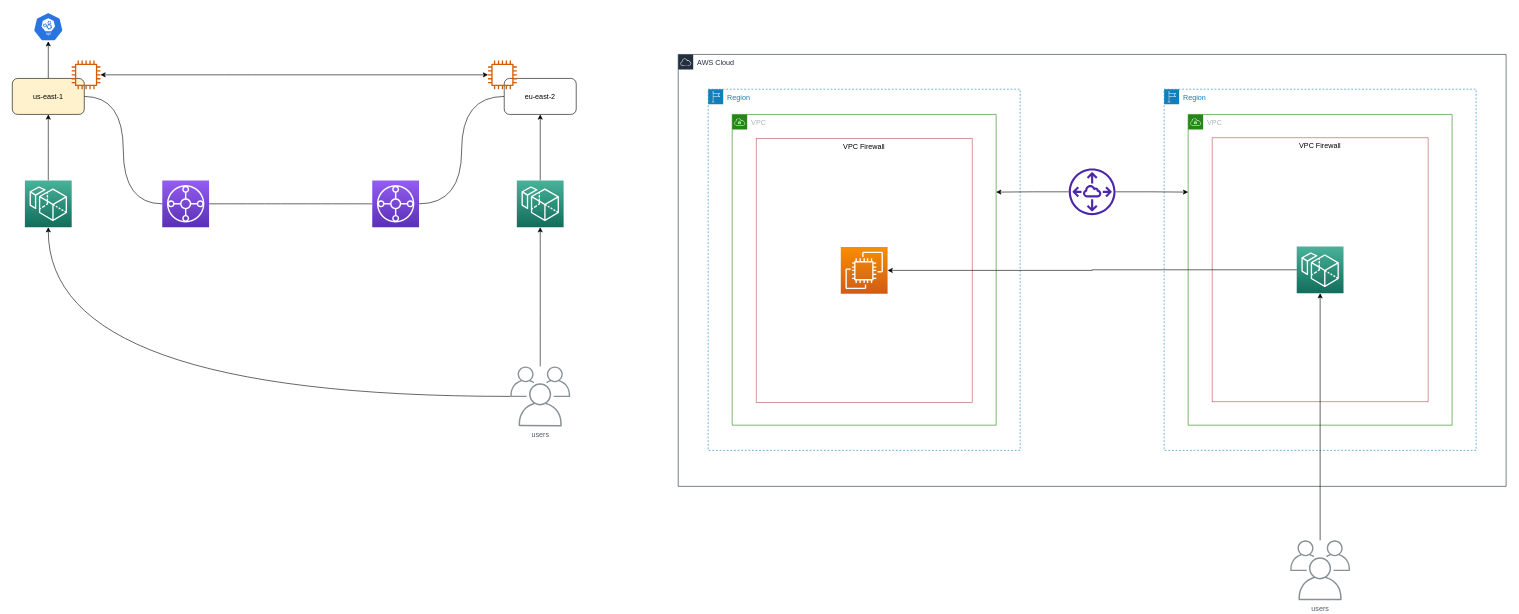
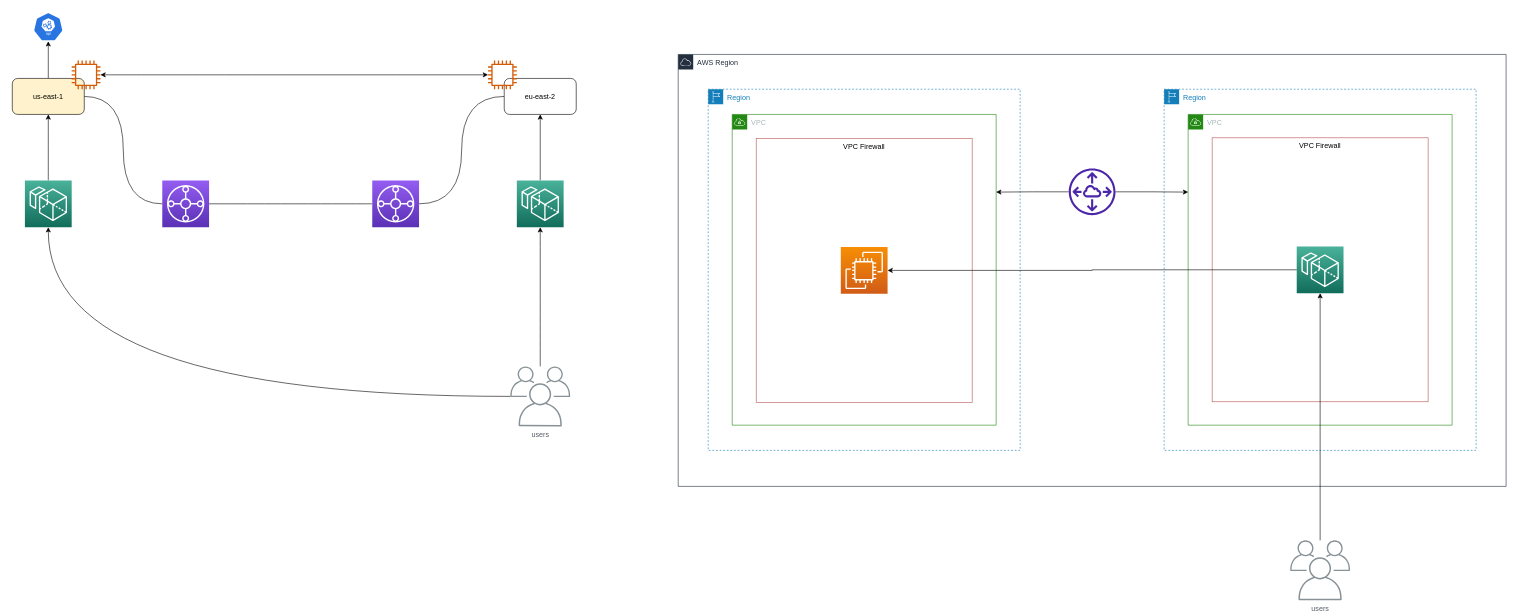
- <mxCell id="21" value="AWS Cloud" style="points=[[0,0],[0.25,0],[0.5,0],[0.75,0],[1,0],[1,0.25],[1,0.5],[1,0.75],[1,1],[0.75,1],[0.5,1],[0.25,1],[0,1],[0,0.75],[0,0.5],[0,0.25]];outlineConnect=0;gradientColor=none;html=1;whiteSpace=wrap;fontSize=12;fontStyle=0;container=1;pointerEvents=0;collapsible=0;recursiveResize=0;shape=mxgraph.aws4.group;grIcon=mxgraph.aws4.group_aws_cloud;strokeColor=#232F3E;fillColor=none;verticalAlign=top;align=left;spacingLeft=30;fontColor=#232F3E;dashed=0;" vertex="1" parent="1"><mxGeometry x="1130" y="90" width="1380" height="720" as="geometry" /></mxCell>
+ <mxCell id="21" value="AWS Region" style="points=[[0,0],[0.25,0],[0.5,0],[0.75,0],[1,0],[1,0.25],[1,0.5],[1,0.75],[1,1],[0.75,1],[0.5,1],[0.25,1],[0,1],[0,0.75],[0,0.5],[0,0.25]];outlineConnect=0;gradientColor=none;html=1;whiteSpace=wrap;fontSize=12;fontStyle=0;container=1;pointerEvents=0;collapsible=0;recursiveResize=0;shape=mxgraph.aws4.group;grIcon=mxgraph.aws4.group_aws_cloud;strokeColor=#232F3E;fillColor=none;verticalAlign=top;align=left;spacingLeft=30;fontColor=#232F3E;dashed=0;" vertex="1" parent="1"><mxGeometry x="1130" y="90" width="1380" height="720" as="geometry" /></mxCell>
